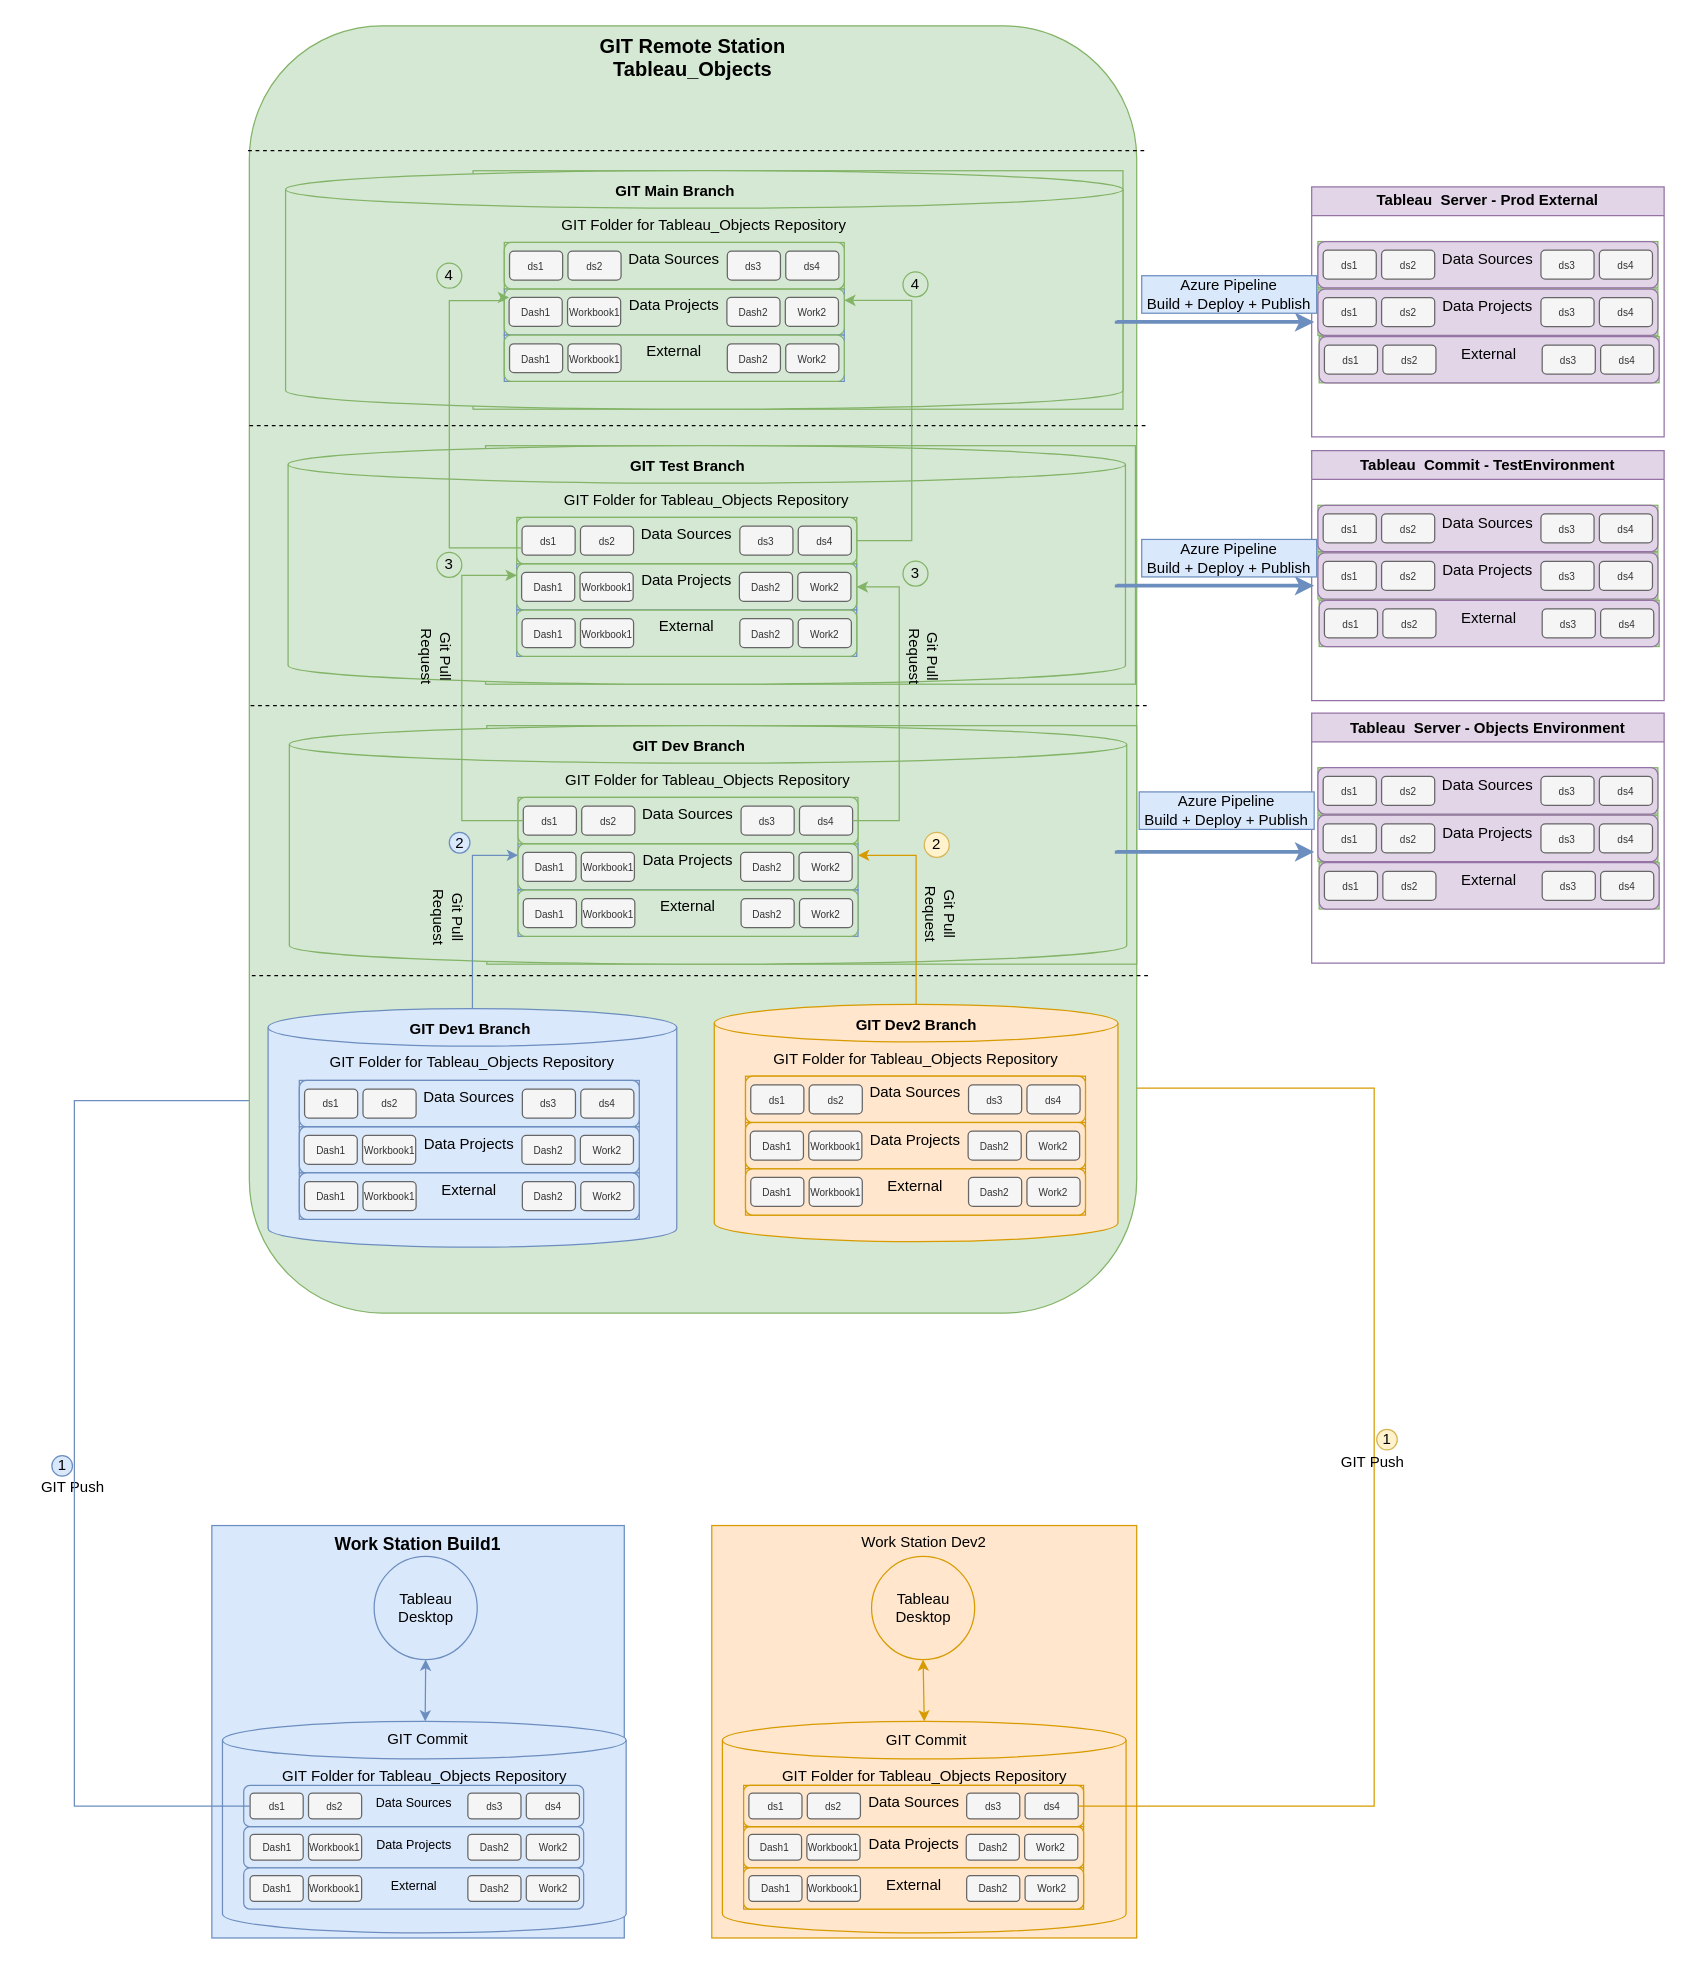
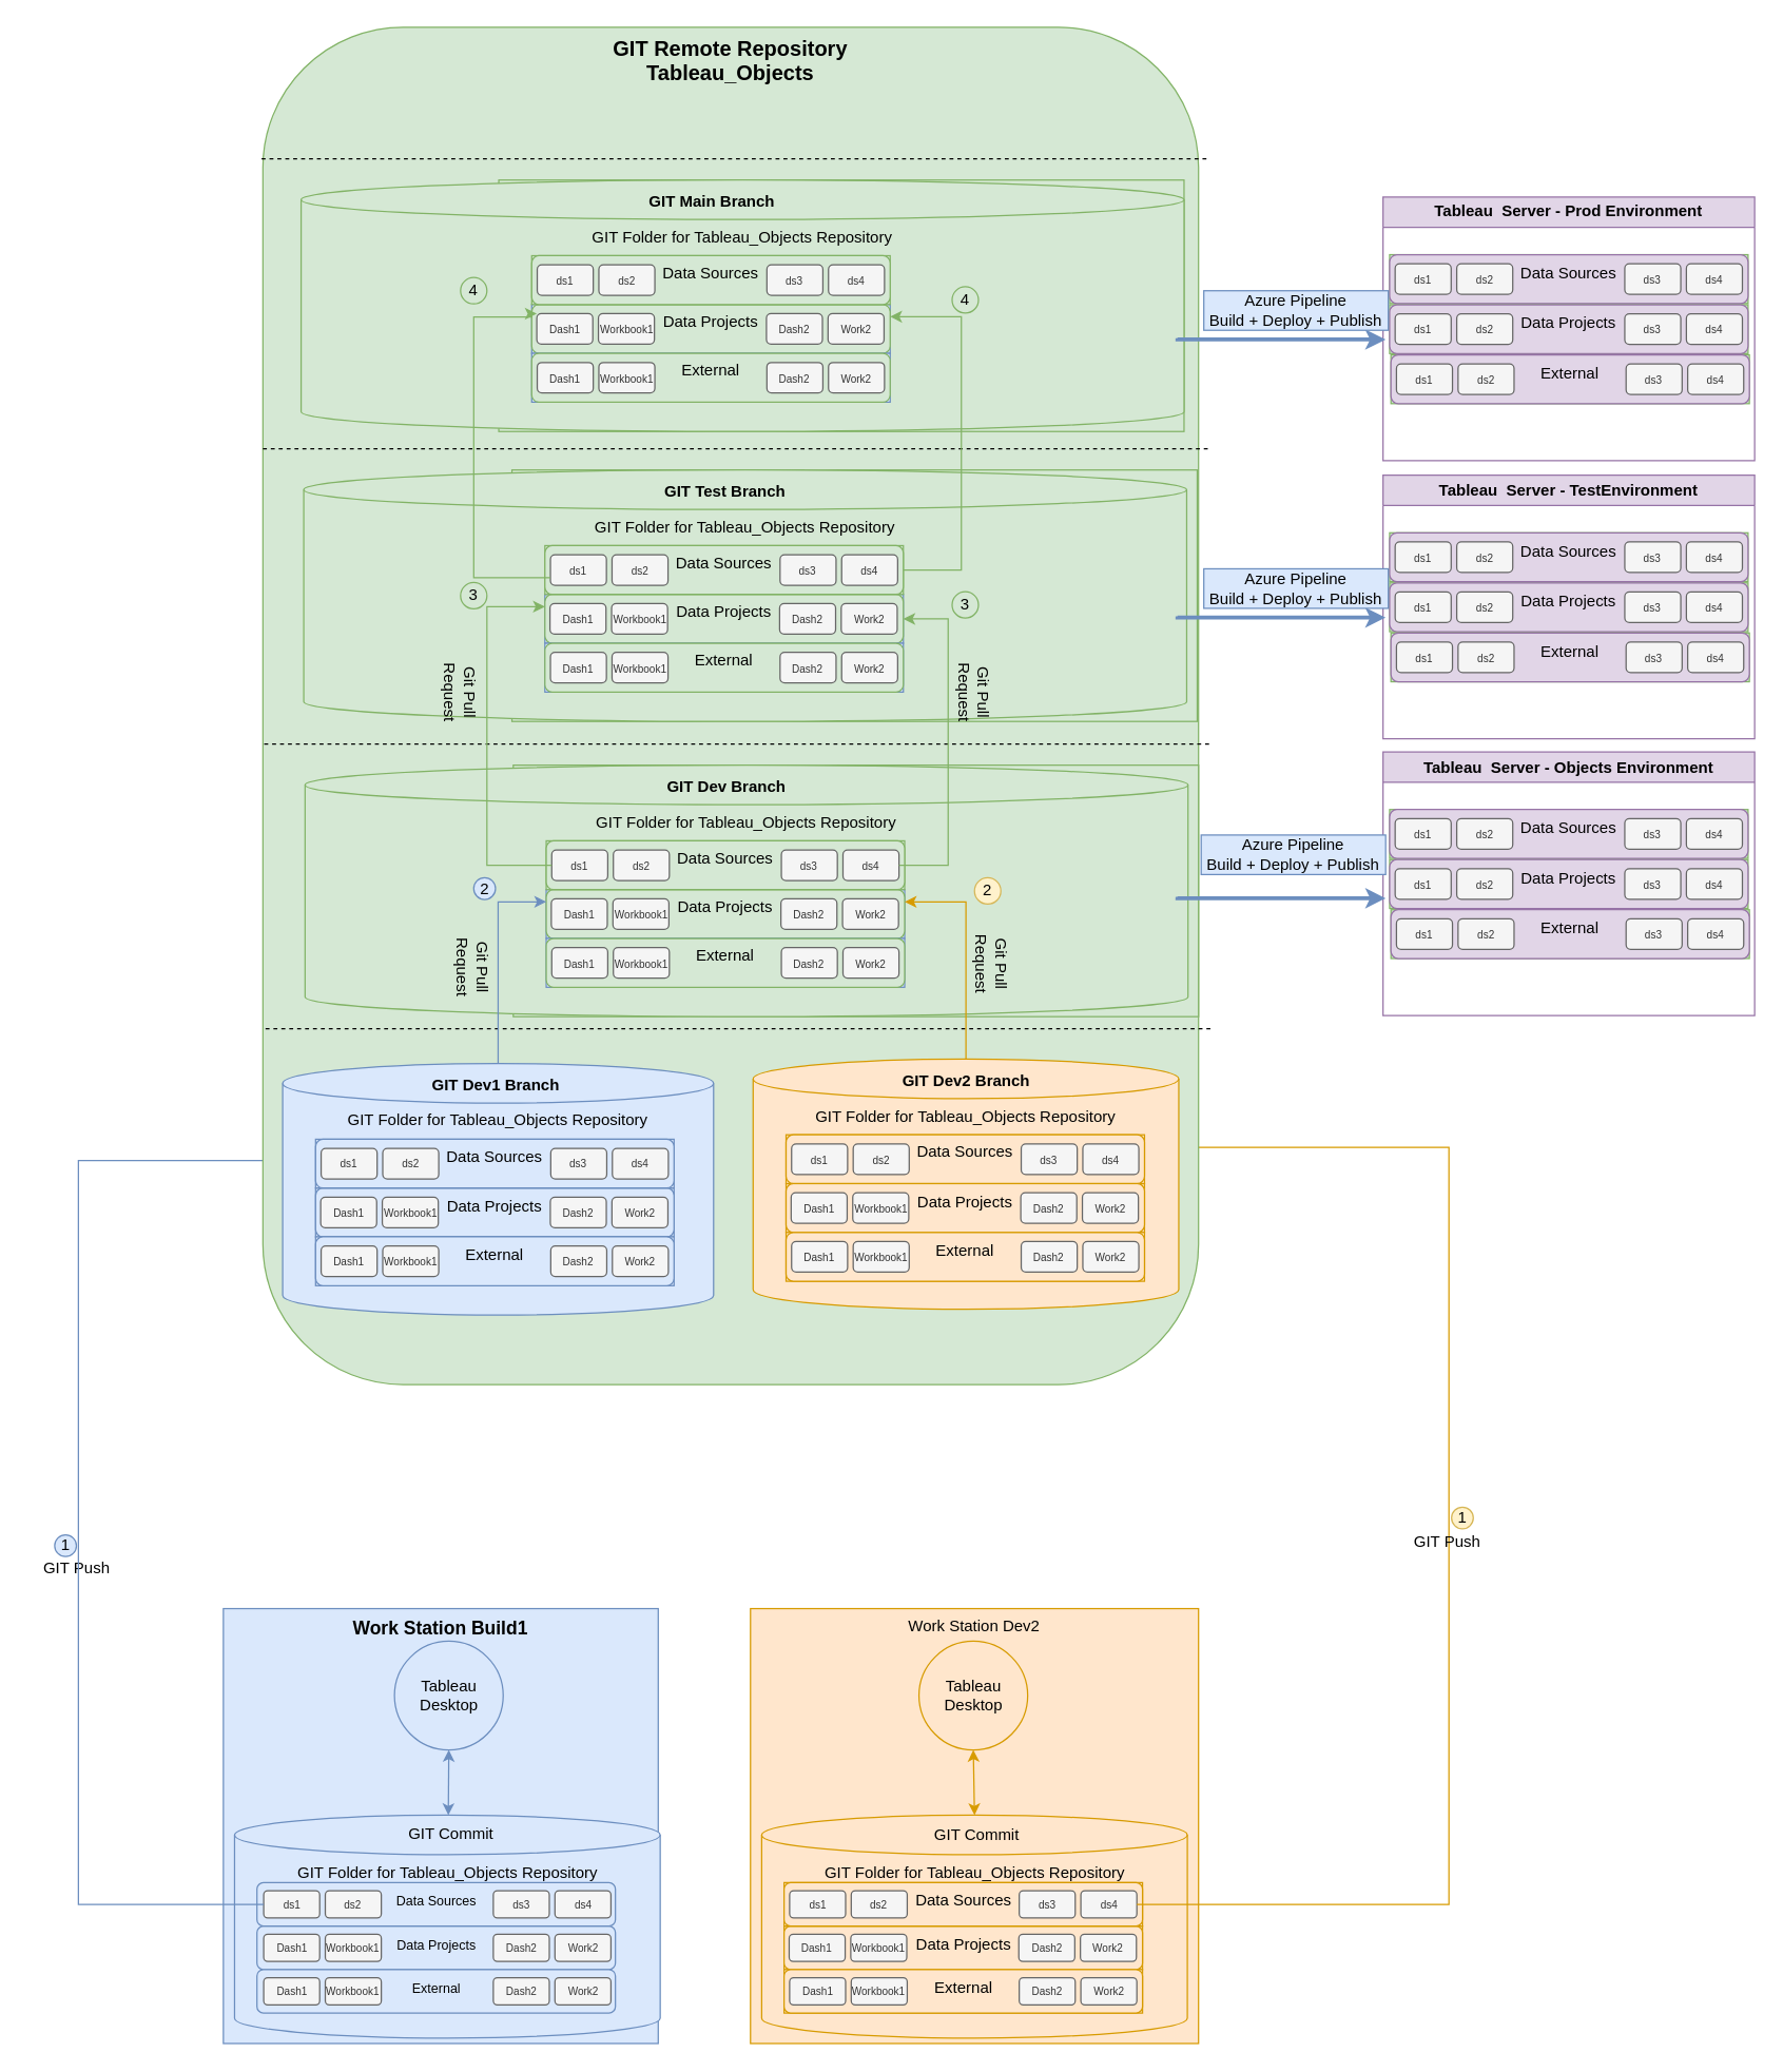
- <mxCell id="55" value="&lt;b&gt;&lt;font style=&quot;font-size: 16px;&quot;&gt;GIT Remote Station&lt;br&gt;Tableau_Objects&lt;br&gt;&lt;/font&gt;&lt;/b&gt;" style="rounded=1;whiteSpace=wrap;html=1;fillColor=#d5e8d4;strokeColor=#82b366;direction=south;verticalAlign=top;" parent="1" vertex="1"><mxGeometry x="199" y="20" width="710" height="1030" as="geometry" /></mxCell>
+ <mxCell id="55" value="&lt;b&gt;&lt;font style=&quot;font-size: 16px;&quot;&gt;GIT Remote Repository&lt;br&gt;Tableau_Objects&lt;br&gt;&lt;/font&gt;&lt;/b&gt;" style="rounded=1;whiteSpace=wrap;html=1;fillColor=#d5e8d4;strokeColor=#82b366;direction=south;verticalAlign=top;" parent="1" vertex="1"><mxGeometry x="199" y="20" width="710" height="1030" as="geometry" /></mxCell>
- <mxCell id="215" value="Tableau&amp;nbsp; Server - Prod External" style="swimlane;whiteSpace=wrap;html=1;fillColor=#e1d5e7;strokeColor=#9673a6;" parent="214" vertex="1"><mxGeometry width="282" height="200" as="geometry" /></mxCell>
+ <mxCell id="215" value="Tableau&amp;nbsp; Server - Prod Environment" style="swimlane;whiteSpace=wrap;html=1;fillColor=#e1d5e7;strokeColor=#9673a6;" parent="214" vertex="1"><mxGeometry width="282" height="200" as="geometry" /></mxCell>
- <mxCell id="195" value="Tableau&amp;nbsp; Commit - TestEnvironment" style="swimlane;whiteSpace=wrap;html=1;fillColor=#e1d5e7;strokeColor=#9673a6;" parent="194" vertex="1"><mxGeometry width="282" height="200" as="geometry" /></mxCell>
+ <mxCell id="195" value="Tableau&amp;nbsp; Server - TestEnvironment" style="swimlane;whiteSpace=wrap;html=1;fillColor=#e1d5e7;strokeColor=#9673a6;" parent="194" vertex="1"><mxGeometry width="282" height="200" as="geometry" /></mxCell>
